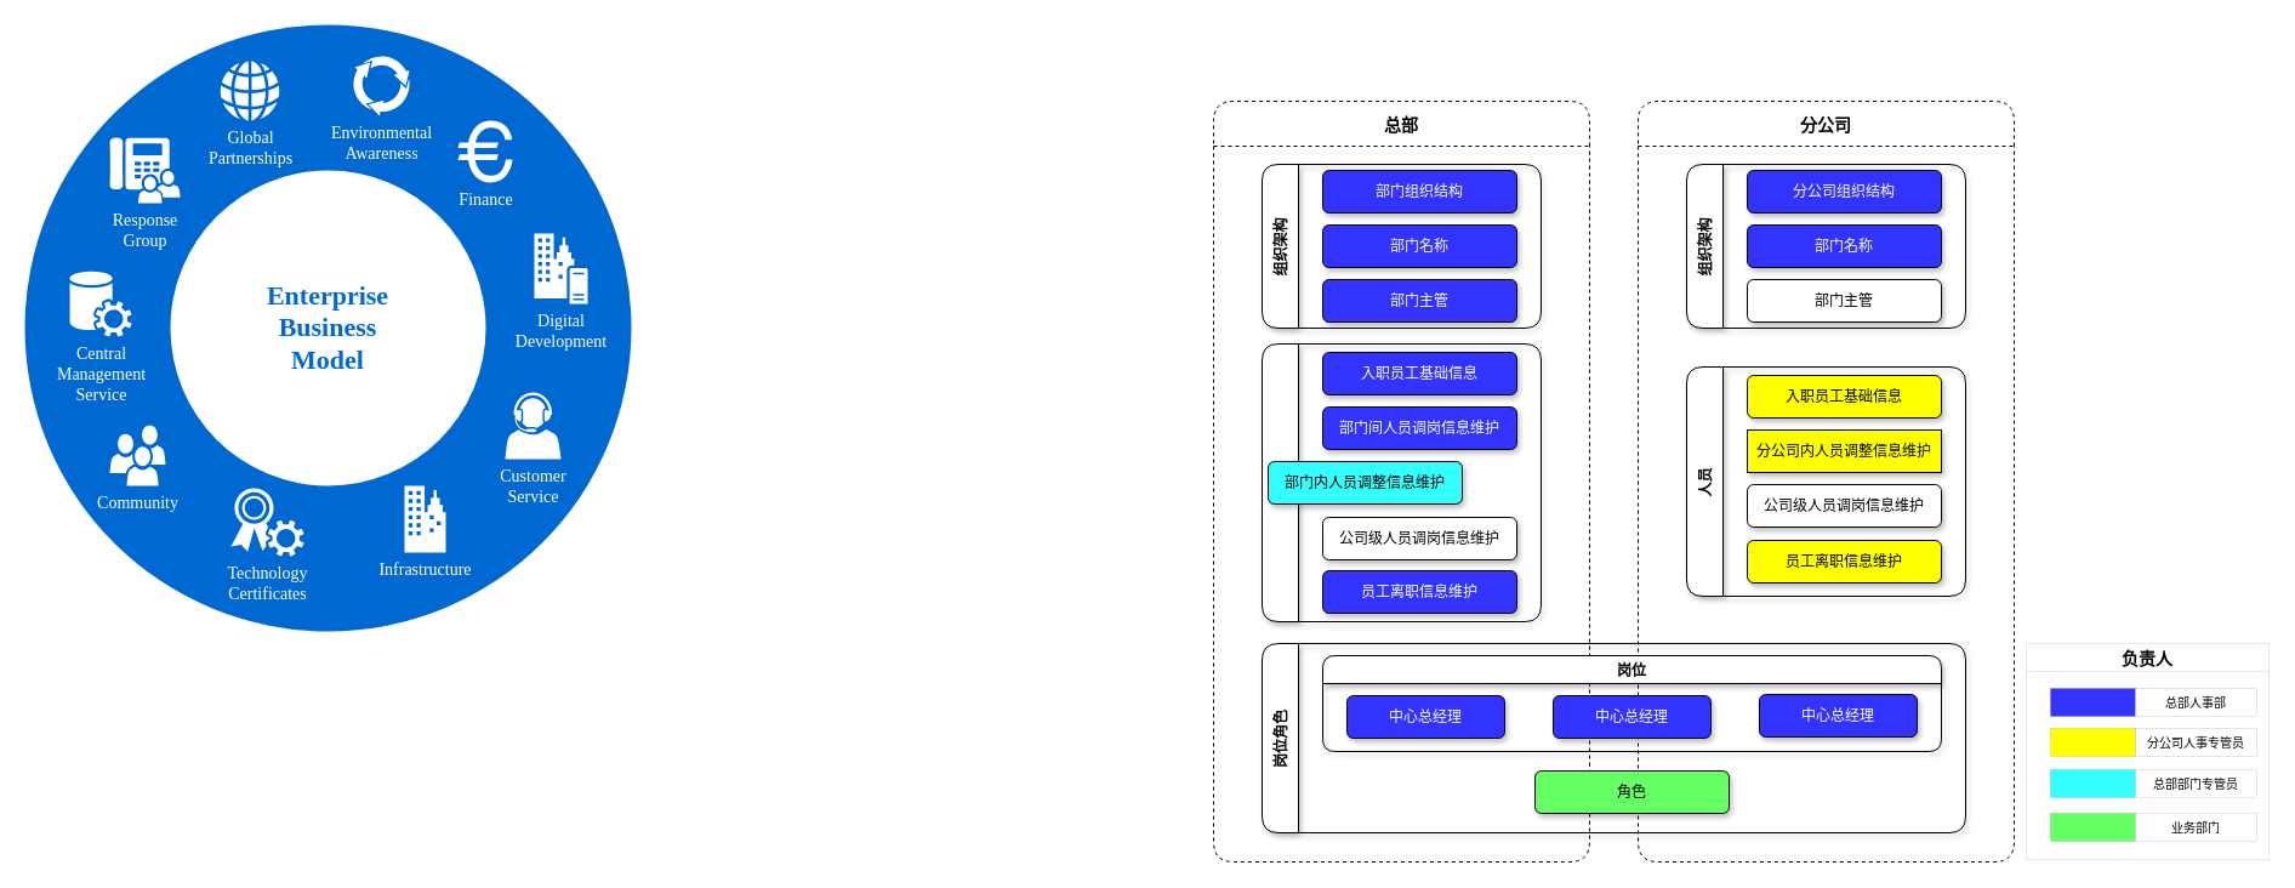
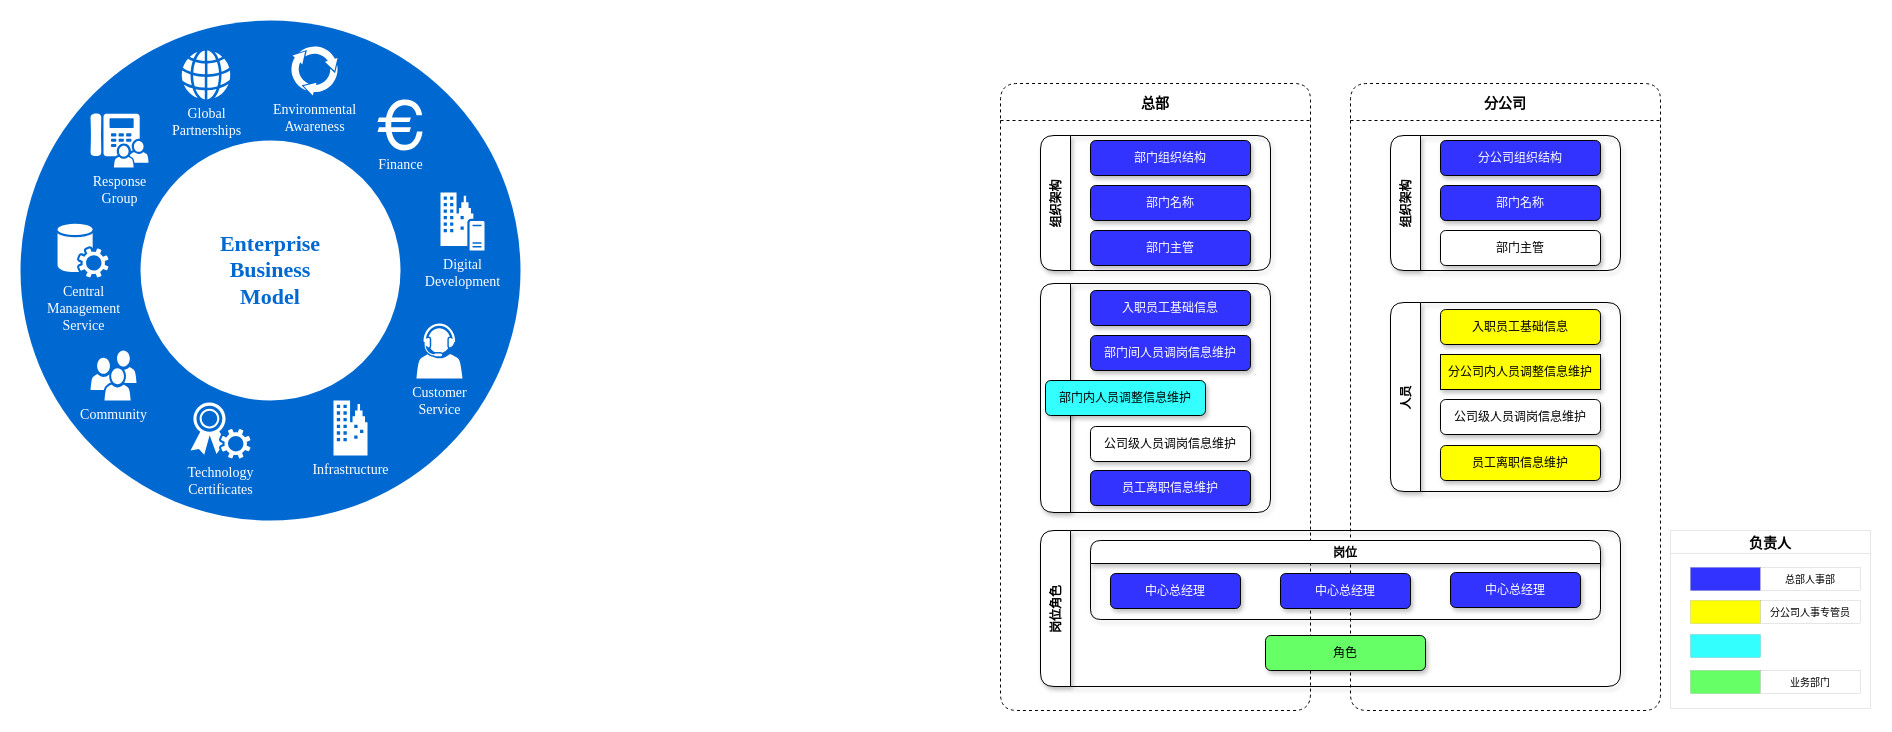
- <mxCell id="47" value="总部部门专管员" style="rounded=0;whiteSpace=wrap;html=1;shadow=0;glass=0;sketch=0;fontSize=10;strokeWidth=0;" vertex="1" parent="41"><mxGeometry x="90" y="104" width="100" height="23" as="geometry" /></mxCell>
